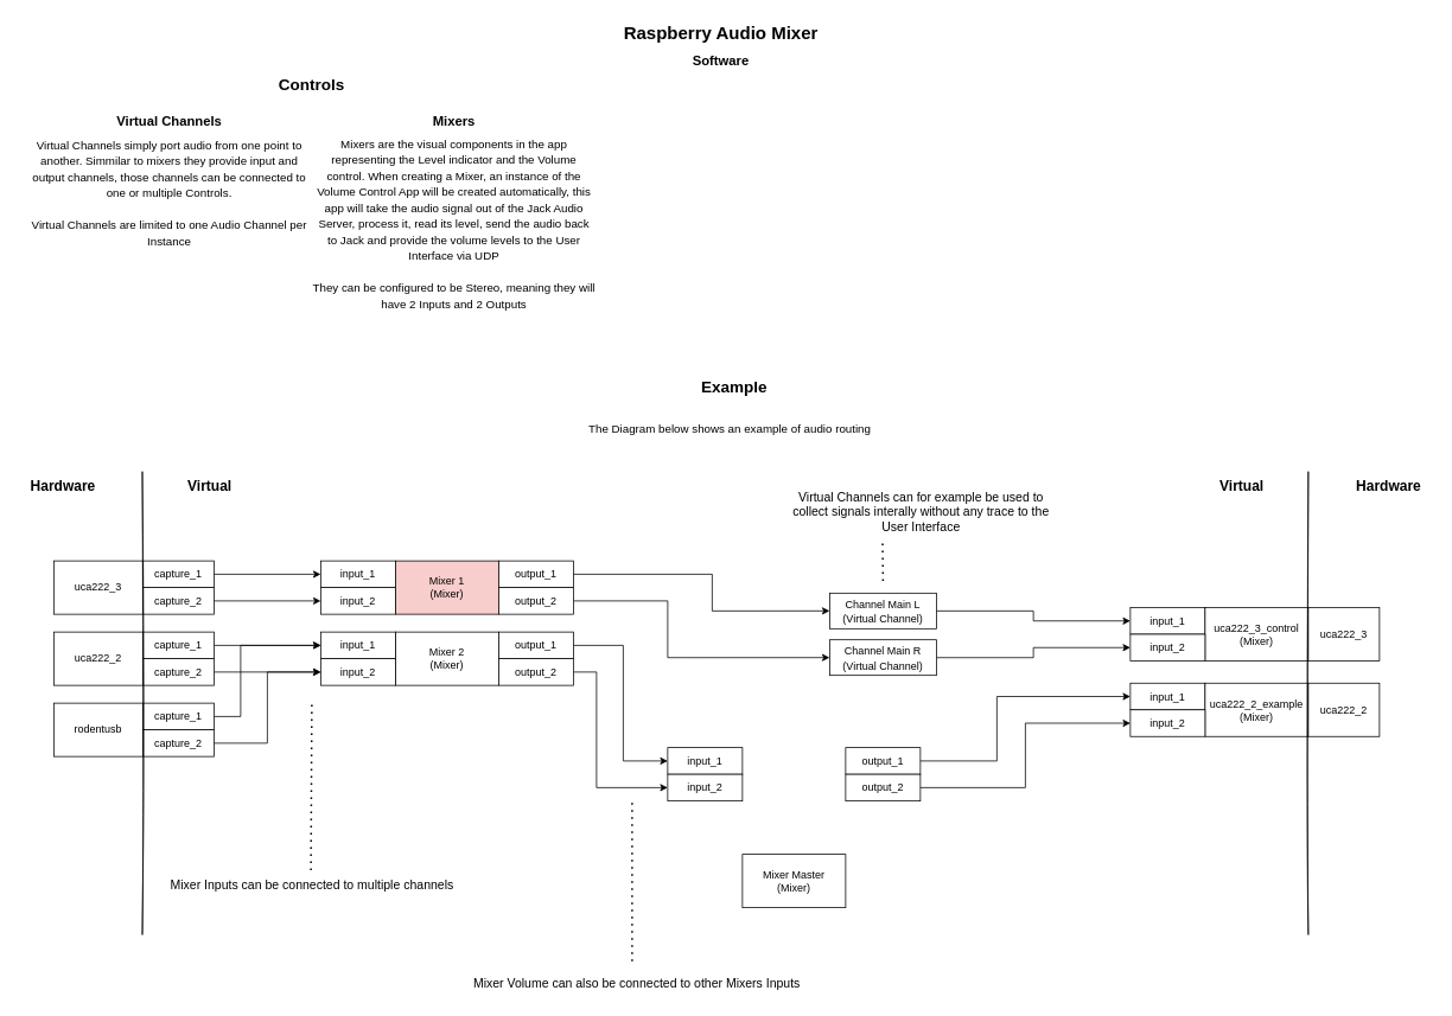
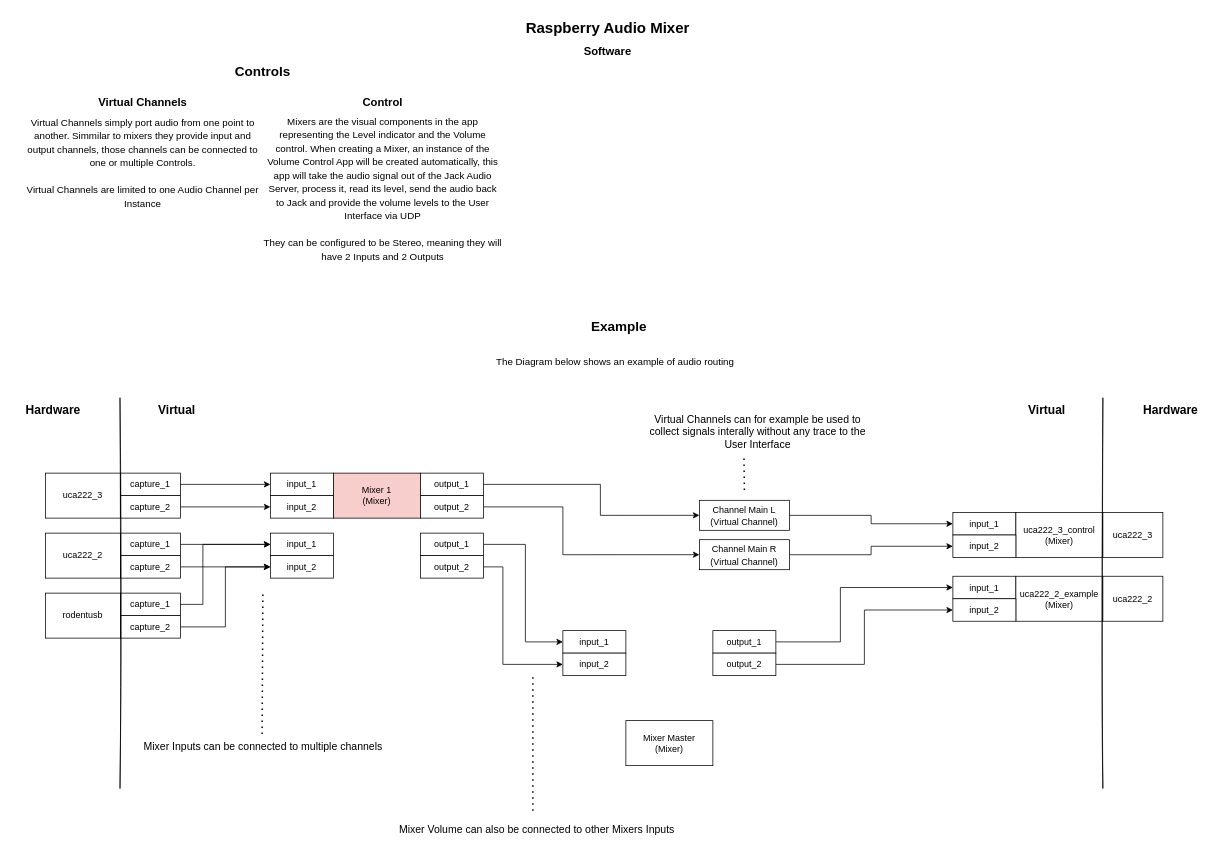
- <mxCell id="49" value="&lt;font size=&quot;1&quot; style=&quot;&quot;&gt;&lt;b style=&quot;font-size: 15px;&quot;&gt;Mixers&lt;/b&gt;&lt;/font&gt;" style="text;html=1;strokeColor=none;fillColor=none;align=center;verticalAlign=middle;whiteSpace=wrap;rounded=0;fontSize=15;" parent="1" vertex="1"><mxGeometry x="350" y="120" width="320" height="30" as="geometry" /></mxCell>
+ <mxCell id="49" value="&lt;font size=&quot;1&quot; style=&quot;&quot;&gt;&lt;b style=&quot;font-size: 15px;&quot;&gt;Control&lt;/b&gt;&lt;/font&gt;" style="text;html=1;strokeColor=none;fillColor=none;align=center;verticalAlign=middle;whiteSpace=wrap;rounded=0;fontSize=15;" parent="1" vertex="1"><mxGeometry x="350" y="120" width="320" height="30" as="geometry" /></mxCell>
- <mxCell id="69" value="&lt;span style=&quot;font-size: 14px;&quot;&gt;Virtual Channels can for example be used to collect signals interally without any trace to the User Interface&lt;/span&gt;" style="text;html=1;strokeColor=none;fillColor=none;align=center;verticalAlign=middle;whiteSpace=wrap;rounded=0;fontSize=12;" vertex="1" parent="1"><mxGeometry x="875" y="560" width="320" height="30" as="geometry" /></mxCell>
+ <mxCell id="69" value="&lt;span style=&quot;font-size: 14px;&quot;&gt;Virtual Channels can for example be used to collect signals interally without any trace to the User Interface&lt;/span&gt;" style="text;html=1;strokeColor=none;fillColor=none;align=center;verticalAlign=middle;whiteSpace=wrap;rounded=0;fontSize=12;" vertex="1" parent="1"><mxGeometry x="850" y="560" width="320" height="30" as="geometry" /></mxCell>
- <mxCell id="9" value="Mixer 2&lt;br&gt;(Mixer)" style="rounded=0;whiteSpace=wrap;html=1;" parent="1" vertex="1"><mxGeometry x="444" y="710" width="116" height="60" as="geometry" /></mxCell>
